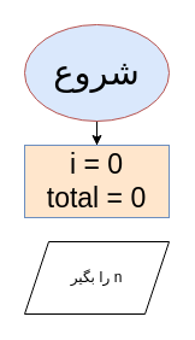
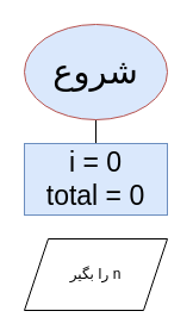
- <mxCell id="2" value="" style="edgeStyle=orthogonalEdgeStyle;rounded=0;orthogonalLoop=1;jettySize=auto;html=1;" edge="1" parent="1" source="3" target="4"><mxGeometry relative="1" as="geometry" /></mxCell>
+ <mxCell id="2" value="" style="edgeStyle=orthogonalEdgeStyle;rounded=0;orthogonalLoop=1;jettySize=auto;html=1;endArrow=none;" edge="1" parent="1" source="3" target="4"><mxGeometry relative="1" as="geometry" /></mxCell>
- <mxCell id="4" value="&lt;font style=&quot;font-size: 23px;&quot;&gt;i = 0&lt;br&gt;total = 0&lt;/font&gt;" style="rounded=0;whiteSpace=wrap;html=1;fillColor=#ffe6cc;strokeColor=#6c8ebf;" vertex="1" parent="1"><mxGeometry x="20" y="120" width="120" height="60" as="geometry" /></mxCell>
+ <mxCell id="4" value="&lt;font style=&quot;font-size: 23px;&quot;&gt;i = 0&lt;br&gt;total = 0&lt;/font&gt;" style="rounded=0;whiteSpace=wrap;html=1;fillColor=#dae8fc;strokeColor=#6c8ebf;" vertex="1" parent="1"><mxGeometry x="20" y="120" width="120" height="60" as="geometry" /></mxCell>
